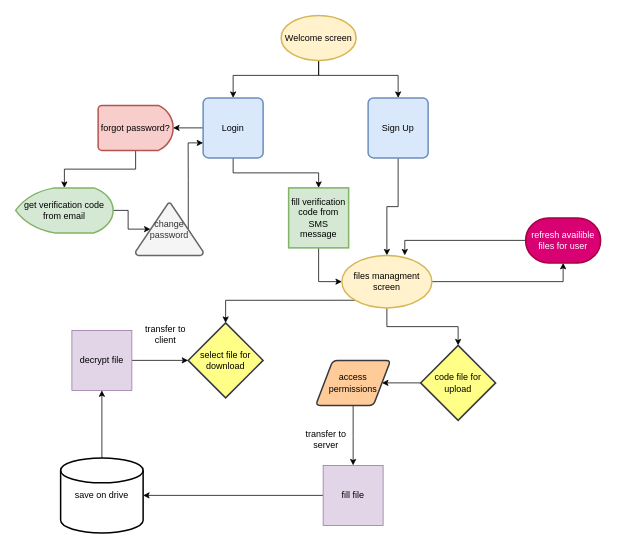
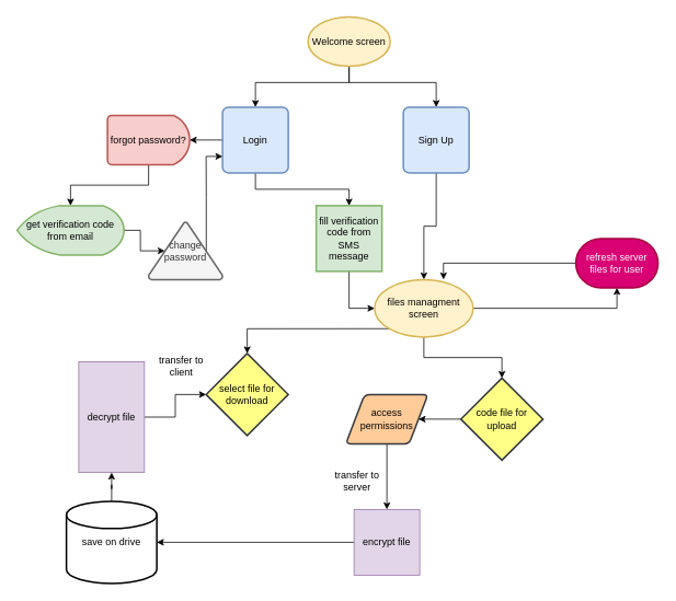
- <mxCell id="27" value="refresh availible files for user" style="strokeWidth=2;html=1;shape=mxgraph.flowchart.terminator;whiteSpace=wrap;fillColor=#d80073;fontColor=#ffffff;strokeColor=#A50040;" vertex="1" parent="1"><mxGeometry x="700" y="290" width="100" height="60" as="geometry" /></mxCell>
+ <mxCell id="27" value="refresh server files for user" style="strokeWidth=2;html=1;shape=mxgraph.flowchart.terminator;whiteSpace=wrap;fillColor=#d80073;fontColor=#ffffff;strokeColor=#A50040;" vertex="1" parent="1"><mxGeometry x="700" y="290" width="100" height="60" as="geometry" /></mxCell>
- <mxCell id="35" value="decrypt file" style="whiteSpace=wrap;html=1;aspect=fixed;fillColor=#e1d5e7;strokeColor=#9673a6;" vertex="1" parent="1"><mxGeometry x="95" y="440" width="80" height="80" as="geometry" /></mxCell>
+ <mxCell id="35" value="decrypt file" style="whiteSpace=wrap;html=1;aspect=fixed;fillColor=#e1d5e7;strokeColor=#9673a6;" vertex="1" parent="1"><mxGeometry x="95" y="440" width="80" height="135" as="geometry" /></mxCell>
- <mxCell id="30" value="fill file" style="whiteSpace=wrap;html=1;aspect=fixed;fillColor=#e1d5e7;strokeColor=#9673a6;" vertex="1" parent="1"><mxGeometry x="430" y="620" width="80" height="80" as="geometry" /></mxCell>
+ <mxCell id="30" value="encrypt file" style="whiteSpace=wrap;html=1;aspect=fixed;fillColor=#e1d5e7;strokeColor=#9673a6;" vertex="1" parent="1"><mxGeometry x="430" y="620" width="80" height="80" as="geometry" /></mxCell>
